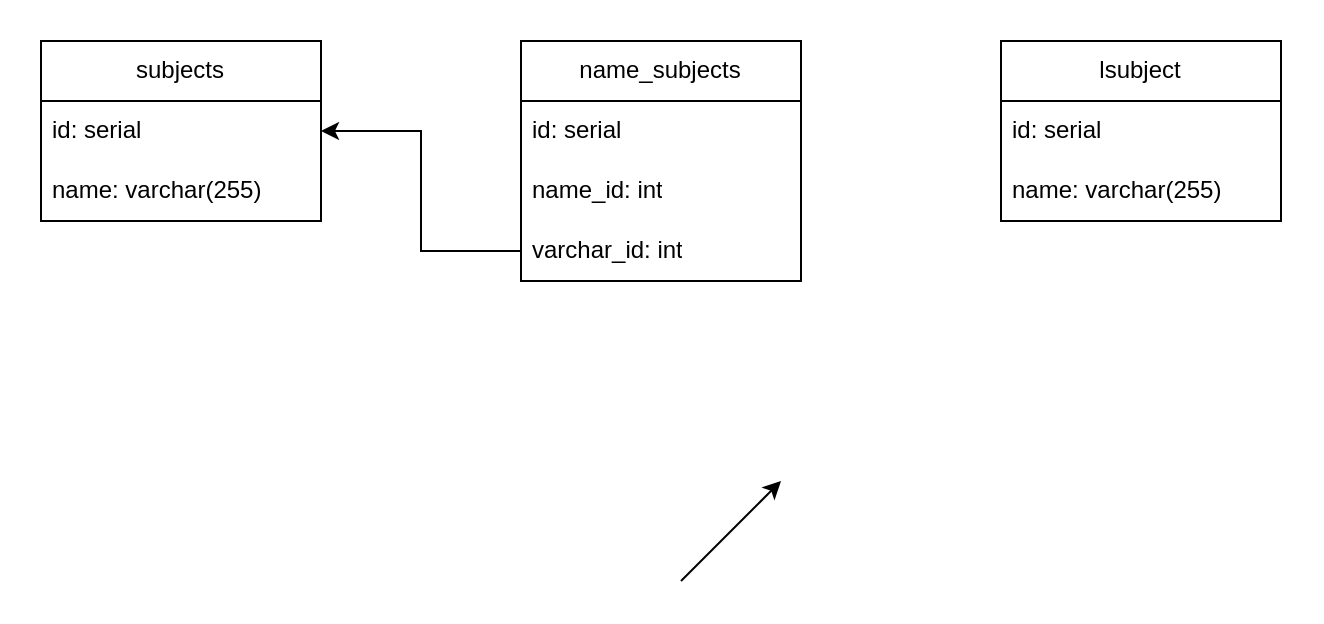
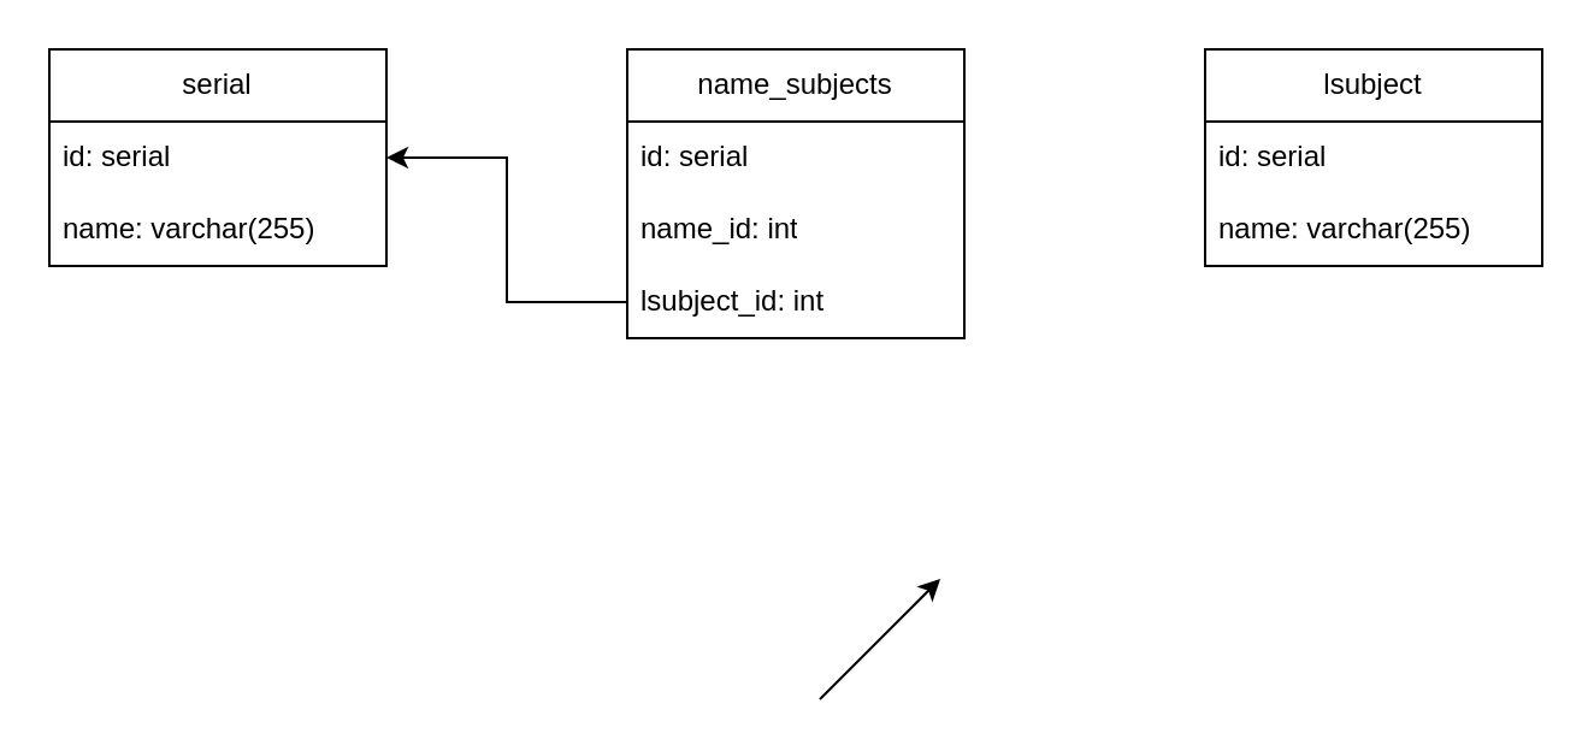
- <mxCell id="2" value="&lt;div&gt;subjects&lt;/div&gt;" style="swimlane;fontStyle=0;childLayout=stackLayout;horizontal=1;startSize=30;horizontalStack=0;resizeParent=1;resizeParentMax=0;resizeLast=0;collapsible=1;marginBottom=0;whiteSpace=wrap;html=1;" parent="1" vertex="1"><mxGeometry x="20" y="20" width="140" height="90" as="geometry" /></mxCell>
+ <mxCell id="2" value="&lt;div&gt;serial&lt;/div&gt;" style="swimlane;fontStyle=0;childLayout=stackLayout;horizontal=1;startSize=30;horizontalStack=0;resizeParent=1;resizeParentMax=0;resizeLast=0;collapsible=1;marginBottom=0;whiteSpace=wrap;html=1;" parent="1" vertex="1"><mxGeometry x="20" y="20" width="140" height="90" as="geometry" /></mxCell>
- <mxCell id="8" value="varchar_id: int" style="text;strokeColor=none;fillColor=none;align=left;verticalAlign=middle;spacingLeft=4;spacingRight=4;overflow=hidden;points=[[0,0.5],[1,0.5]];portConstraint=eastwest;rotatable=0;whiteSpace=wrap;html=1;" parent="5" vertex="1"><mxGeometry y="90" width="140" height="30" as="geometry" /></mxCell>
+ <mxCell id="8" value="lsubject_id: int" style="text;strokeColor=none;fillColor=none;align=left;verticalAlign=middle;spacingLeft=4;spacingRight=4;overflow=hidden;points=[[0,0.5],[1,0.5]];portConstraint=eastwest;rotatable=0;whiteSpace=wrap;html=1;" parent="5" vertex="1"><mxGeometry y="90" width="140" height="30" as="geometry" /></mxCell>
